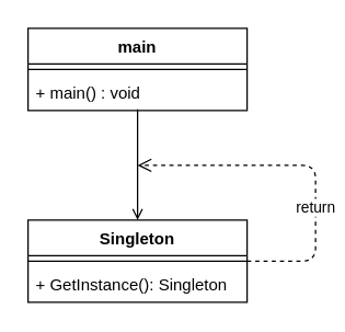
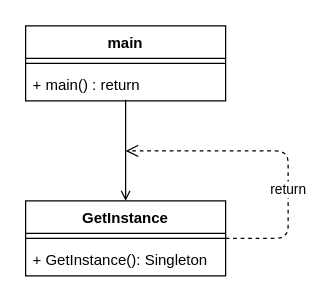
- <mxCell id="9" value="+ main() : void" style="text;strokeColor=none;fillColor=none;align=left;verticalAlign=top;spacingLeft=4;spacingRight=4;overflow=hidden;rotatable=0;points=[[0,0.5],[1,0.5]];portConstraint=eastwest;" vertex="1" parent="7"><mxGeometry y="34" width="160" height="26" as="geometry" /></mxCell>
+ <mxCell id="9" value="+ main() : return" style="text;strokeColor=none;fillColor=none;align=left;verticalAlign=top;spacingLeft=4;spacingRight=4;overflow=hidden;rotatable=0;points=[[0,0.5],[1,0.5]];portConstraint=eastwest;" vertex="1" parent="7"><mxGeometry y="34" width="160" height="26" as="geometry" /></mxCell>
- <mxCell id="2" value="Singleton" style="swimlane;fontStyle=1;align=center;verticalAlign=top;childLayout=stackLayout;horizontal=1;startSize=26;horizontalStack=0;resizeParent=1;resizeParentMax=0;resizeLast=0;collapsible=1;marginBottom=0;" vertex="1" parent="1"><mxGeometry x="20" y="160" width="160" height="60" as="geometry" /></mxCell>
+ <mxCell id="2" value="GetInstance" style="swimlane;fontStyle=1;align=center;verticalAlign=top;childLayout=stackLayout;horizontal=1;startSize=26;horizontalStack=0;resizeParent=1;resizeParentMax=0;resizeLast=0;collapsible=1;marginBottom=0;" vertex="1" parent="1"><mxGeometry x="20" y="160" width="160" height="60" as="geometry" /></mxCell>
